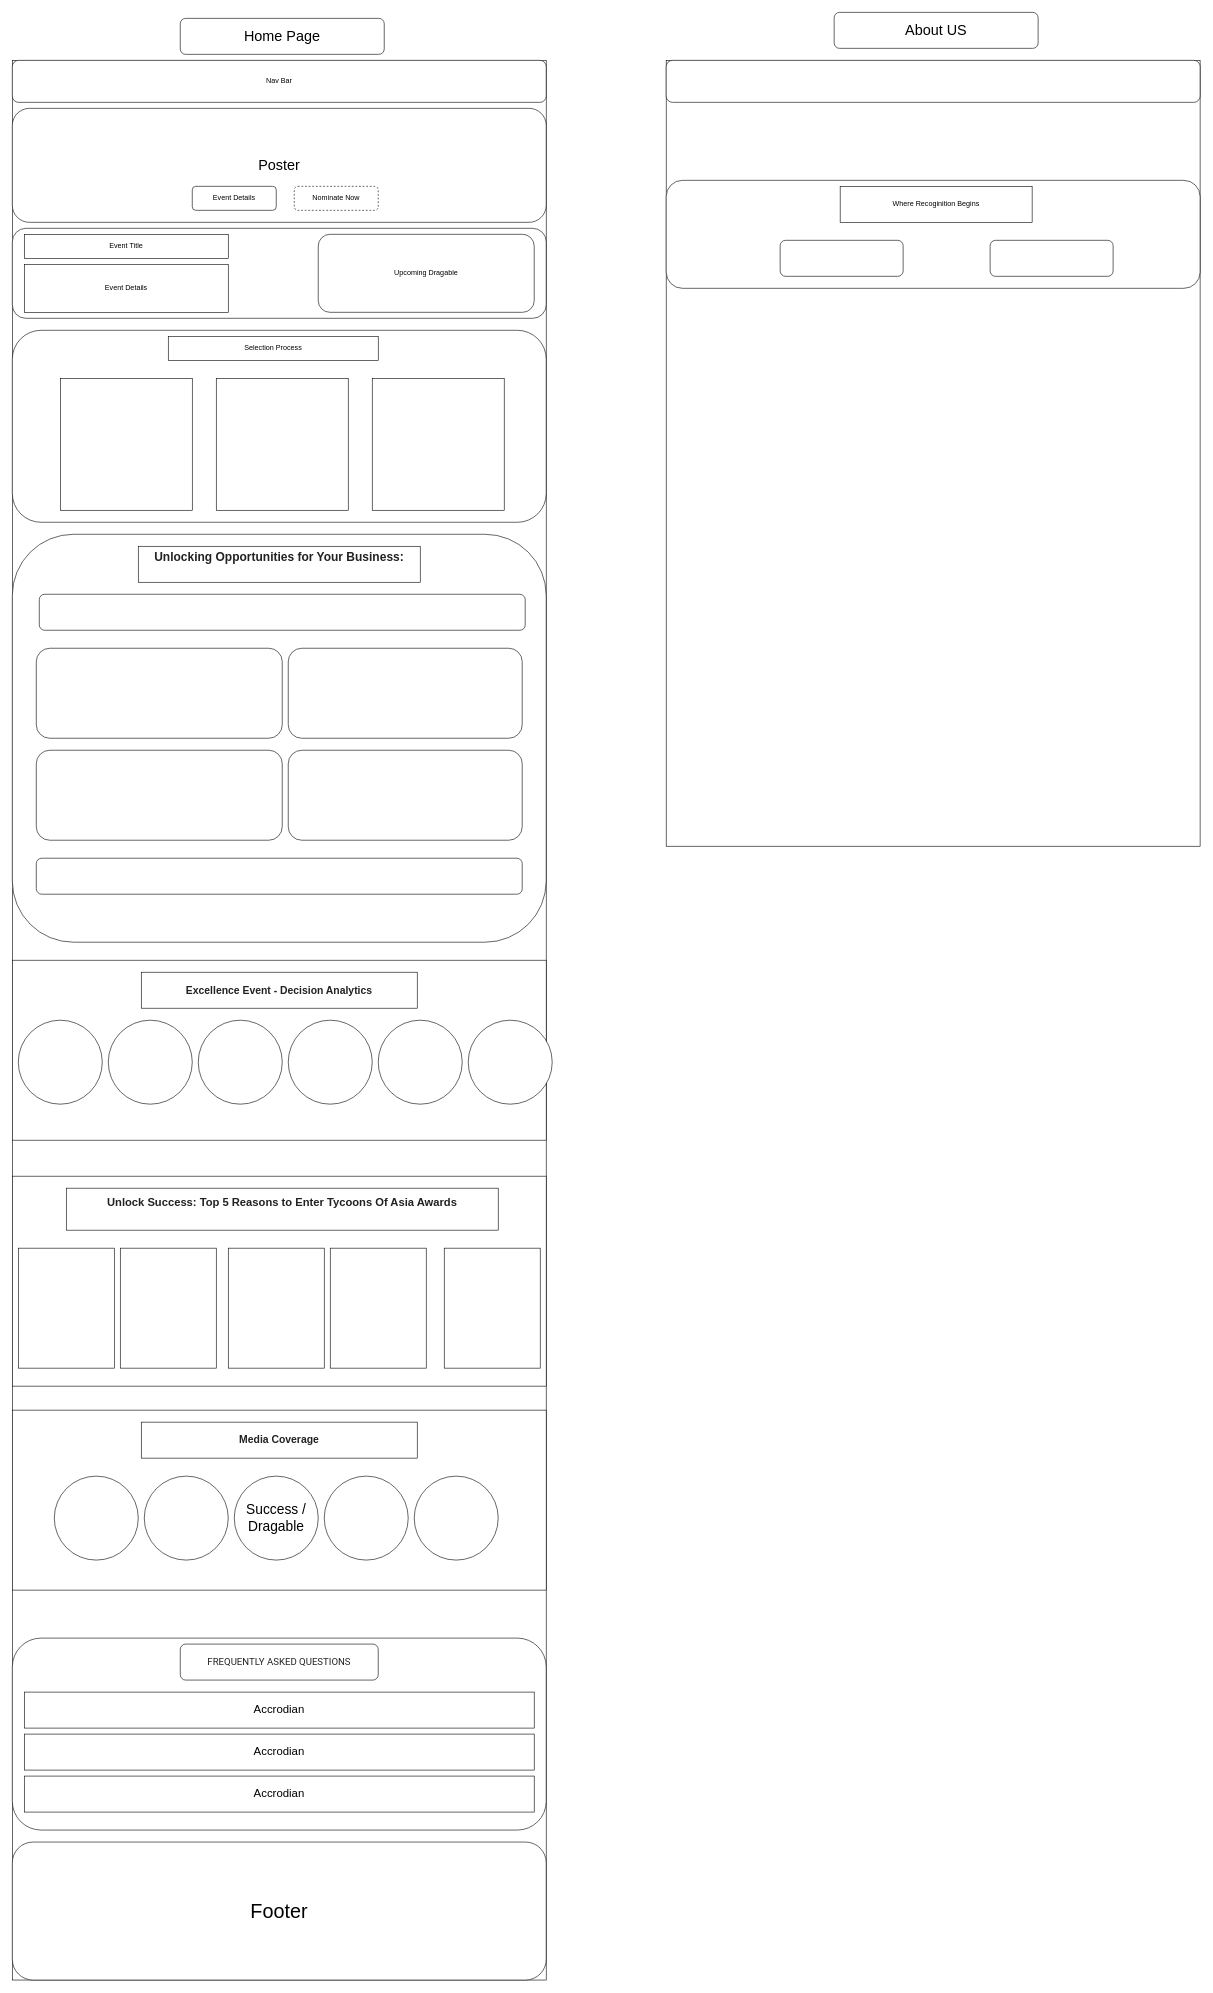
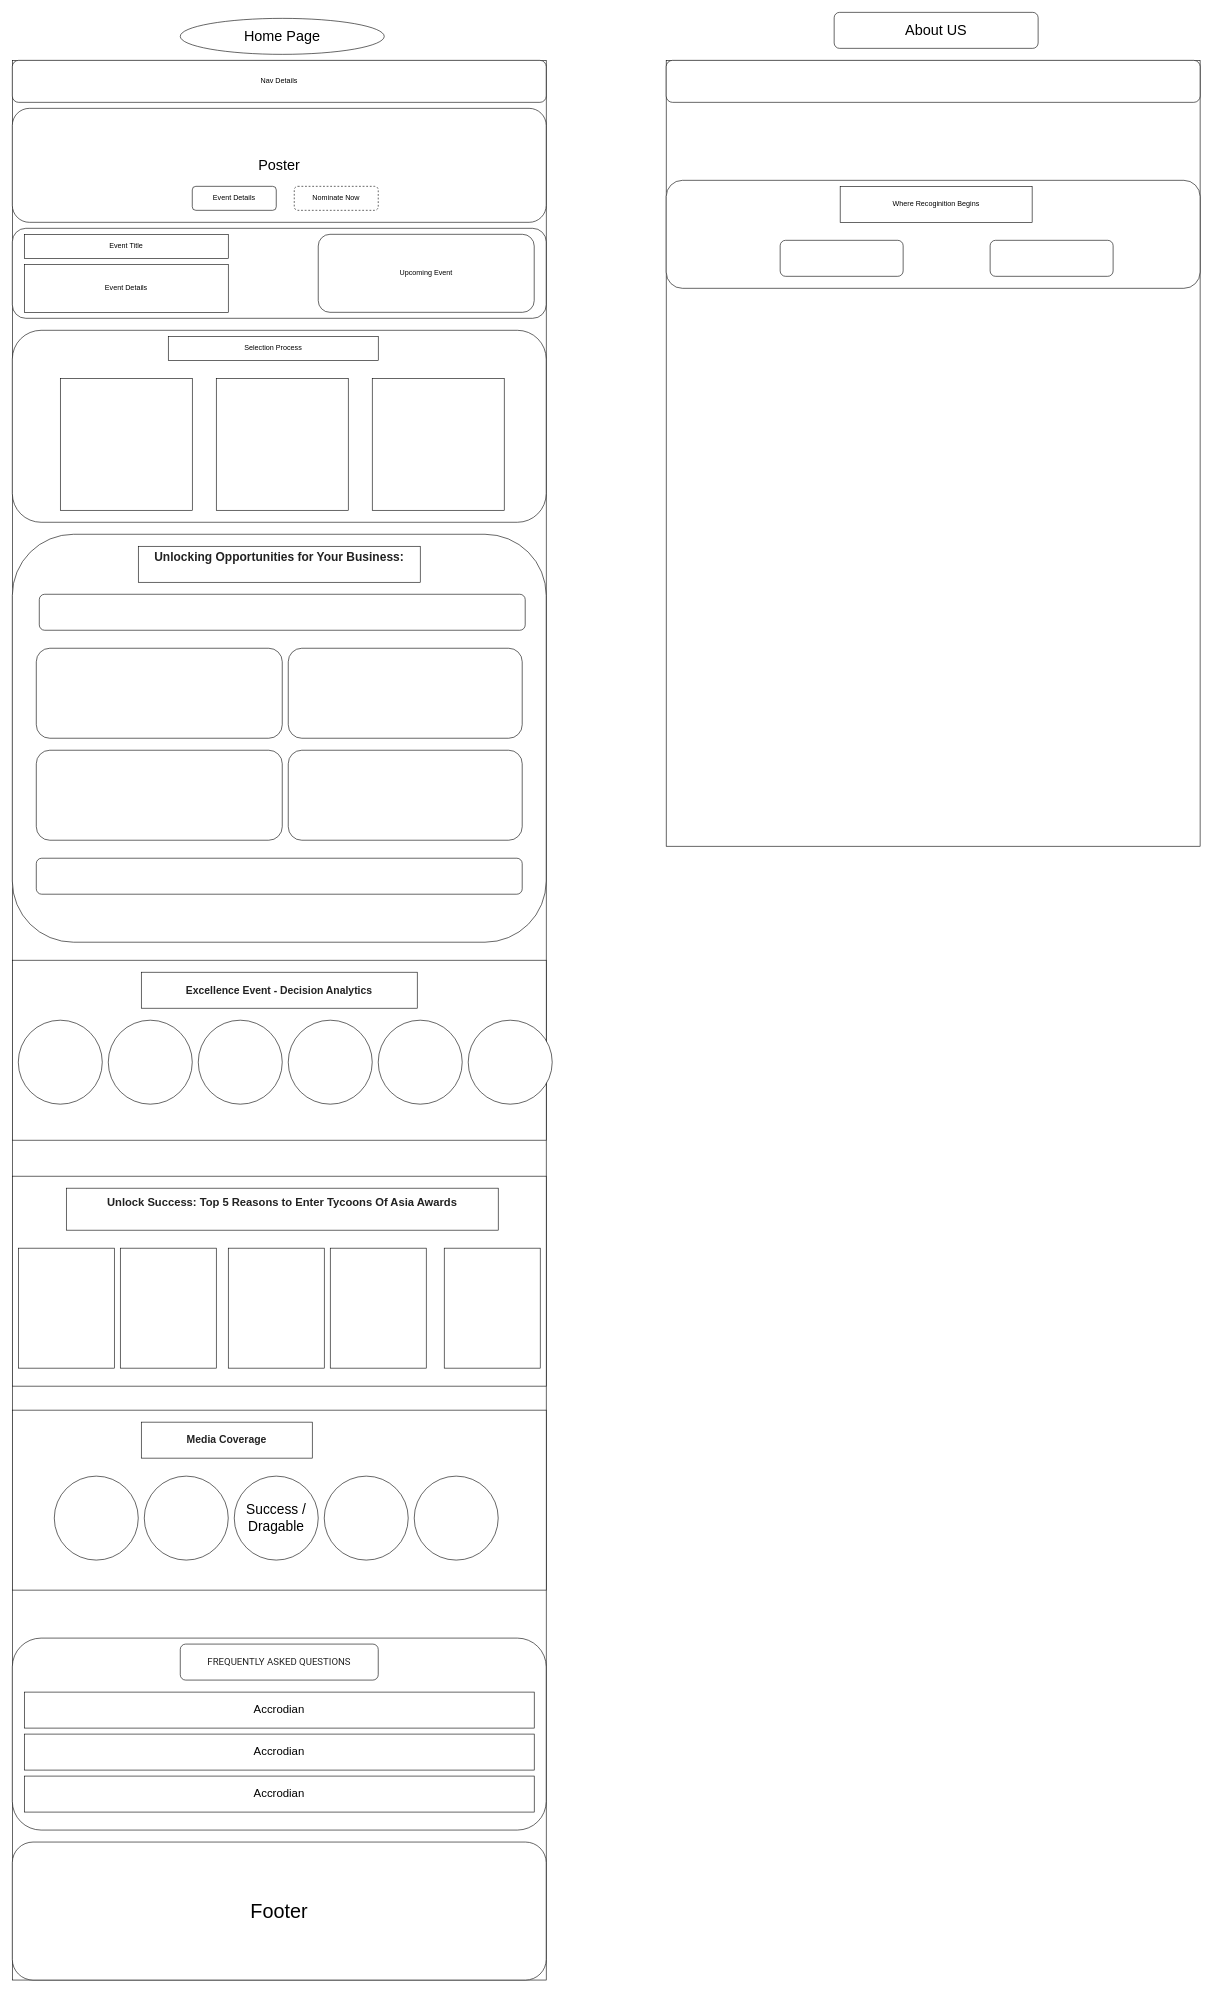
- <mxCell id="19" value="&lt;font style=&quot;font-size: 24px;&quot;&gt;Home Page&lt;/font&gt;" style="rounded=1;whiteSpace=wrap;html=1;" parent="1" vertex="1"><mxGeometry x="300" y="30" width="340" height="60" as="geometry" /></mxCell>
+ <mxCell id="19" value="&lt;font style=&quot;font-size: 24px;&quot;&gt;Home Page&lt;/font&gt;" style="ellipse;whiteSpace=wrap;html=1;" parent="1" vertex="1"><mxGeometry x="300" y="30" width="340" height="60" as="geometry" /></mxCell>
- <mxCell id="3" value="Nav Bar" style="rounded=1;whiteSpace=wrap;html=1;" parent="1" vertex="1"><mxGeometry x="20" y="100" width="890" height="70" as="geometry" /></mxCell>
+ <mxCell id="3" value="Nav Details" style="rounded=1;whiteSpace=wrap;html=1;" parent="1" vertex="1"><mxGeometry x="20" y="100" width="890" height="70" as="geometry" /></mxCell>
- <mxCell id="8" value="Upcoming Dragable" style="rounded=1;whiteSpace=wrap;html=1;" parent="4" vertex="1"><mxGeometry x="510" y="10" width="360" height="130" as="geometry" /></mxCell>
+ <mxCell id="8" value="Upcoming Event" style="rounded=1;whiteSpace=wrap;html=1;" parent="4" vertex="1"><mxGeometry x="510" y="10" width="360" height="130" as="geometry" /></mxCell>
- <mxCell id="62" value="&lt;span id=&quot;docs-internal-guid-7b3855e6-7fff-bc92-7333-8e1a07789451&quot;&gt;&lt;span style=&quot;font-size: 13pt; font-family: Arial, sans-serif; color: rgb(34, 34, 34); font-weight: 700; font-variant-numeric: normal; font-variant-east-asian: normal; font-variant-alternates: normal; font-variant-position: normal; vertical-align: baseline; white-space-collapse: preserve;&quot;&gt;Media Coverage&lt;/span&gt;&lt;/span&gt;" style="rounded=0;whiteSpace=wrap;html=1;" parent="60" vertex="1"><mxGeometry x="215" y="20" width="460" height="60" as="geometry" /></mxCell>
+ <mxCell id="62" value="&lt;span id=&quot;docs-internal-guid-7b3855e6-7fff-bc92-7333-8e1a07789451&quot;&gt;&lt;span style=&quot;font-size: 13pt; font-family: Arial, sans-serif; color: rgb(34, 34, 34); font-weight: 700; font-variant-numeric: normal; font-variant-east-asian: normal; font-variant-alternates: normal; font-variant-position: normal; vertical-align: baseline; white-space-collapse: preserve;&quot;&gt;Media Coverage&lt;/span&gt;&lt;/span&gt;" style="rounded=0;whiteSpace=wrap;html=1;" parent="60" vertex="1"><mxGeometry x="215" y="20" width="285" height="60" as="geometry" /></mxCell>
